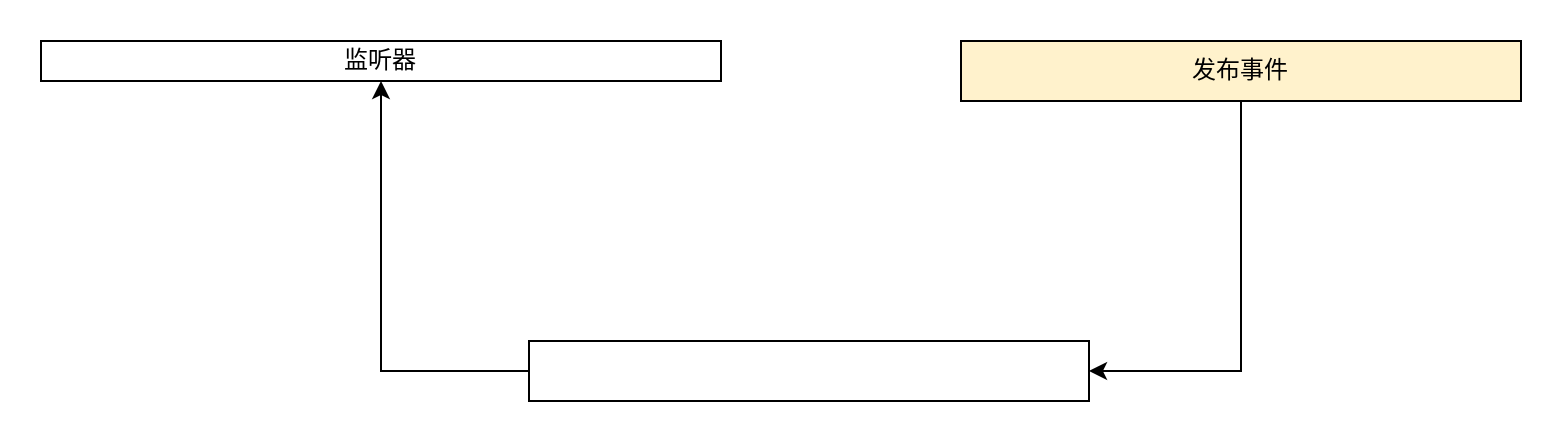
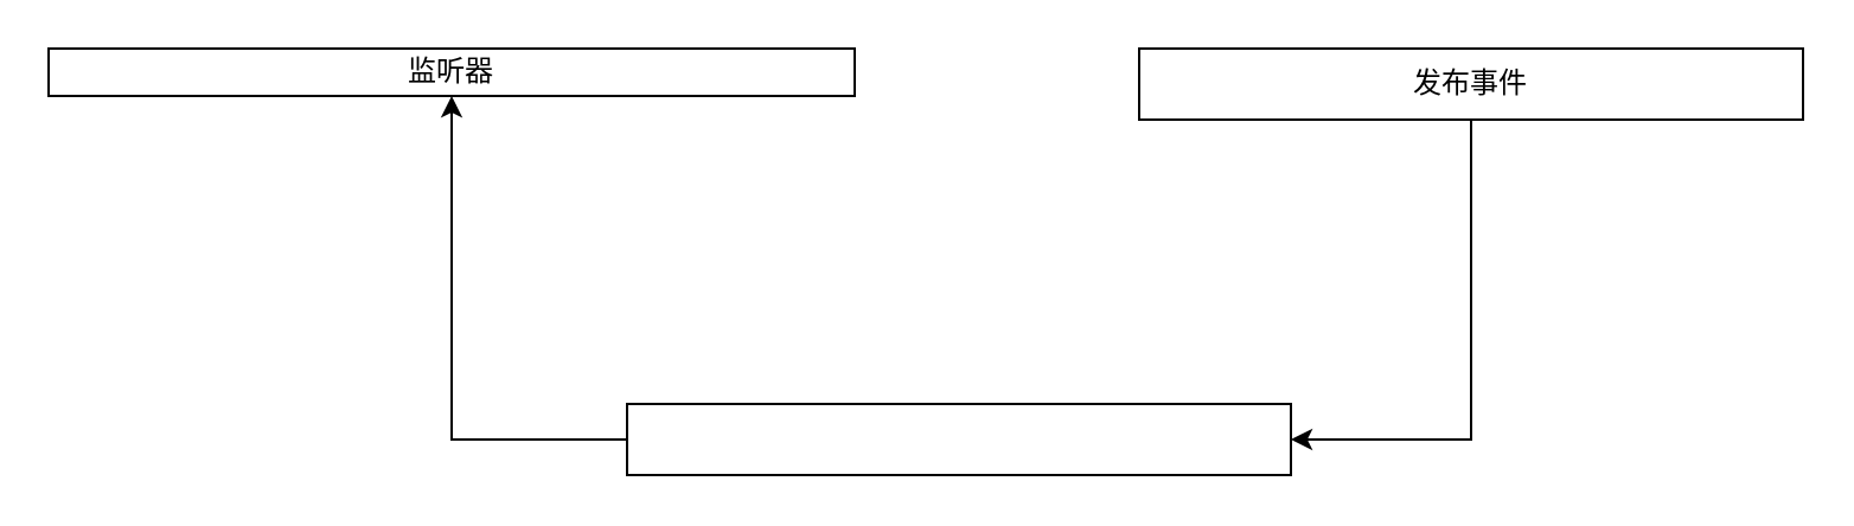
- <mxCell id="4" value="发布事件" style="rounded=0;whiteSpace=wrap;html=1;fillColor=#fff2cc;" vertex="1" parent="1"><mxGeometry x="480" y="20" width="280" height="30" as="geometry" /></mxCell>
+ <mxCell id="4" value="发布事件" style="rounded=0;whiteSpace=wrap;html=1;" vertex="1" parent="1"><mxGeometry x="480" y="20" width="280" height="30" as="geometry" /></mxCell>
